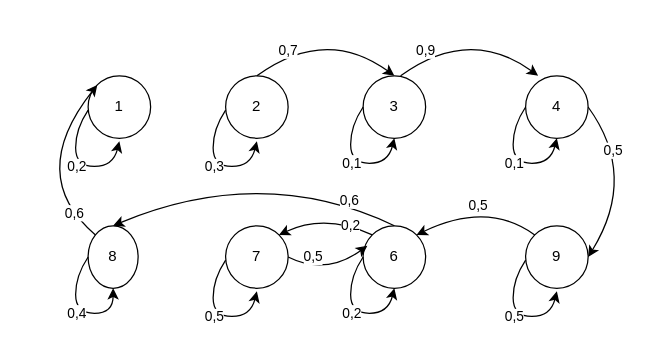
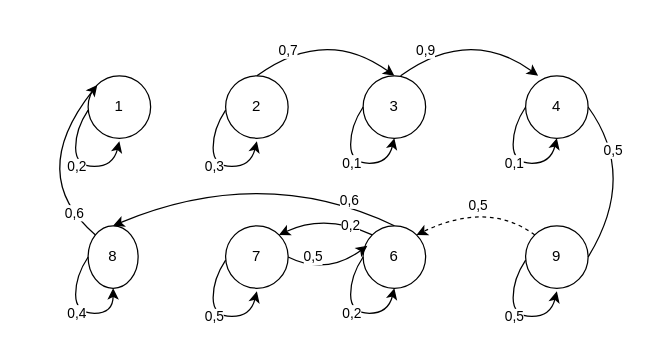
- <mxCell id="20" value="0,5" style="curved=1;endArrow=classic;html=1;exitX=1;exitY=0.5;exitDx=0;exitDy=0;entryX=1;entryY=0.5;entryDx=0;entryDy=0;" edge="1" parent="1" source="9" target="8"><mxGeometry x="-0.445" y="-4" width="50" height="50" relative="1" as="geometry"><mxPoint x="510" y="160" as="sourcePoint" /><mxPoint x="620" y="160" as="targetPoint" /><Array as="points"><mxPoint x="510" y="140" /></Array><mxPoint as="offset" /></mxGeometry></mxCell>
+ <mxCell id="20" value="0,5" style="curved=1;endArrow=none;html=1;exitX=1;exitY=0.5;exitDx=0;exitDy=0;entryX=1;entryY=0.5;entryDx=0;entryDy=0;" edge="1" parent="1" source="9" target="8"><mxGeometry x="-0.445" y="-4" width="50" height="50" relative="1" as="geometry"><mxPoint x="510" y="160" as="sourcePoint" /><mxPoint x="620" y="160" as="targetPoint" /><Array as="points"><mxPoint x="510" y="140" /></Array><mxPoint as="offset" /></mxGeometry></mxCell>
- <mxCell id="21" value="0,5" style="curved=1;endArrow=classic;html=1;exitX=0;exitY=0;exitDx=0;exitDy=0;entryX=1;entryY=0;entryDx=0;entryDy=0;" edge="1" parent="1" source="8" target="7"><mxGeometry width="50" height="50" relative="1" as="geometry"><mxPoint x="315" y="330" as="sourcePoint" /><mxPoint x="425" y="330" as="targetPoint" /><Array as="points"><mxPoint x="390" y="160" /></Array></mxGeometry></mxCell>
+ <mxCell id="21" value="0,5" style="curved=1;endArrow=classic;html=1;exitX=0;exitY=0;exitDx=0;exitDy=0;entryX=1;entryY=0;entryDx=0;entryDy=0;dashed=1;" edge="1" parent="1" source="8" target="7"><mxGeometry width="50" height="50" relative="1" as="geometry"><mxPoint x="315" y="330" as="sourcePoint" /><mxPoint x="425" y="330" as="targetPoint" /><Array as="points"><mxPoint x="390" y="160" /></Array></mxGeometry></mxCell>
